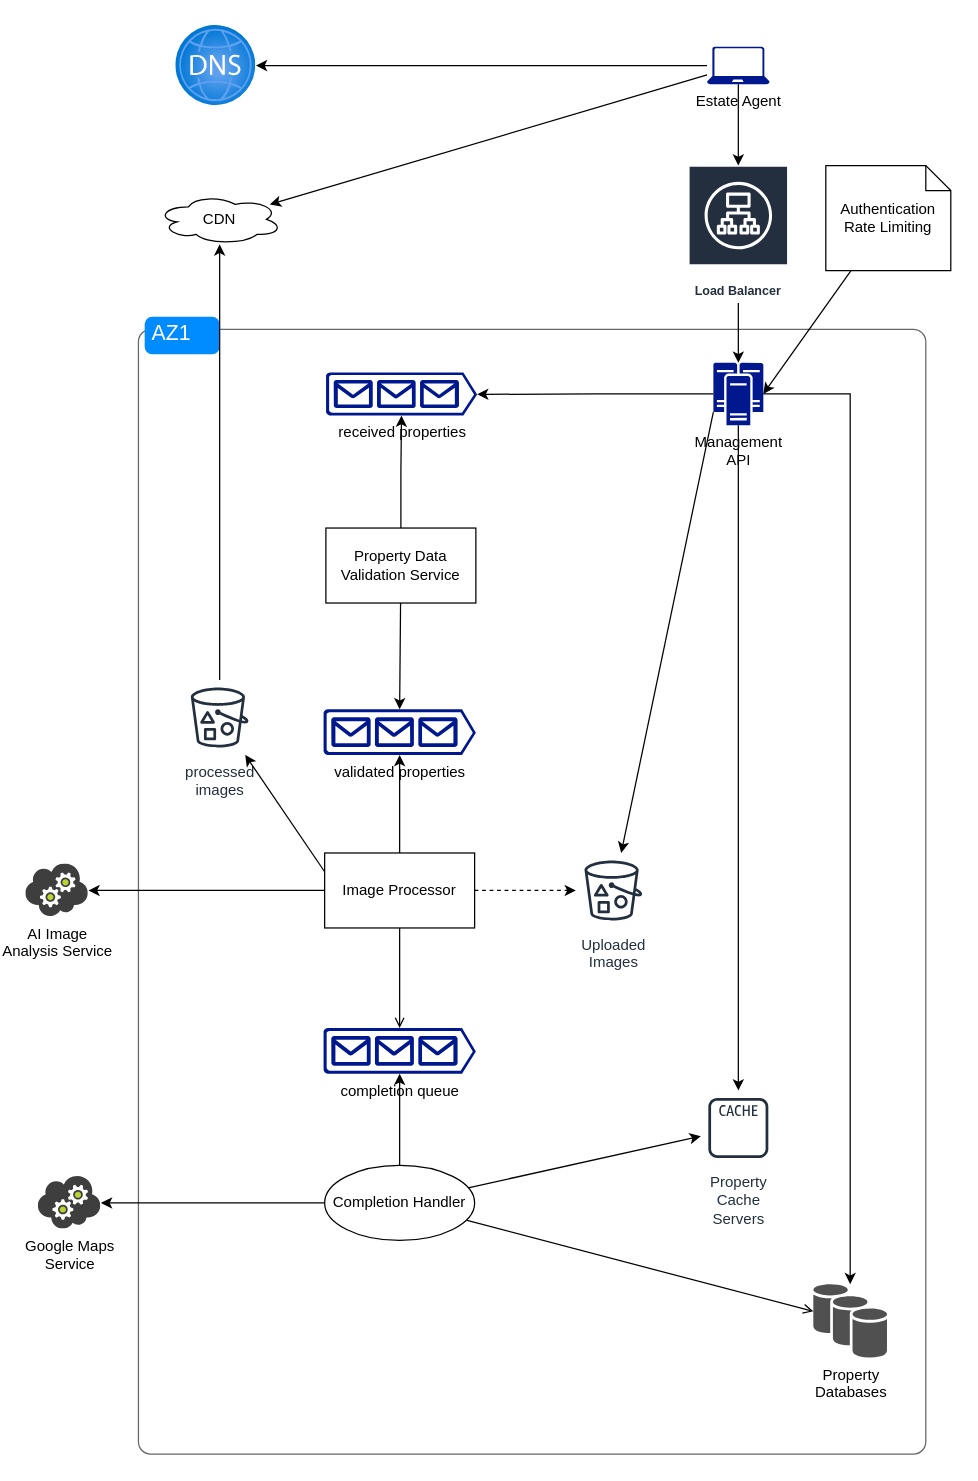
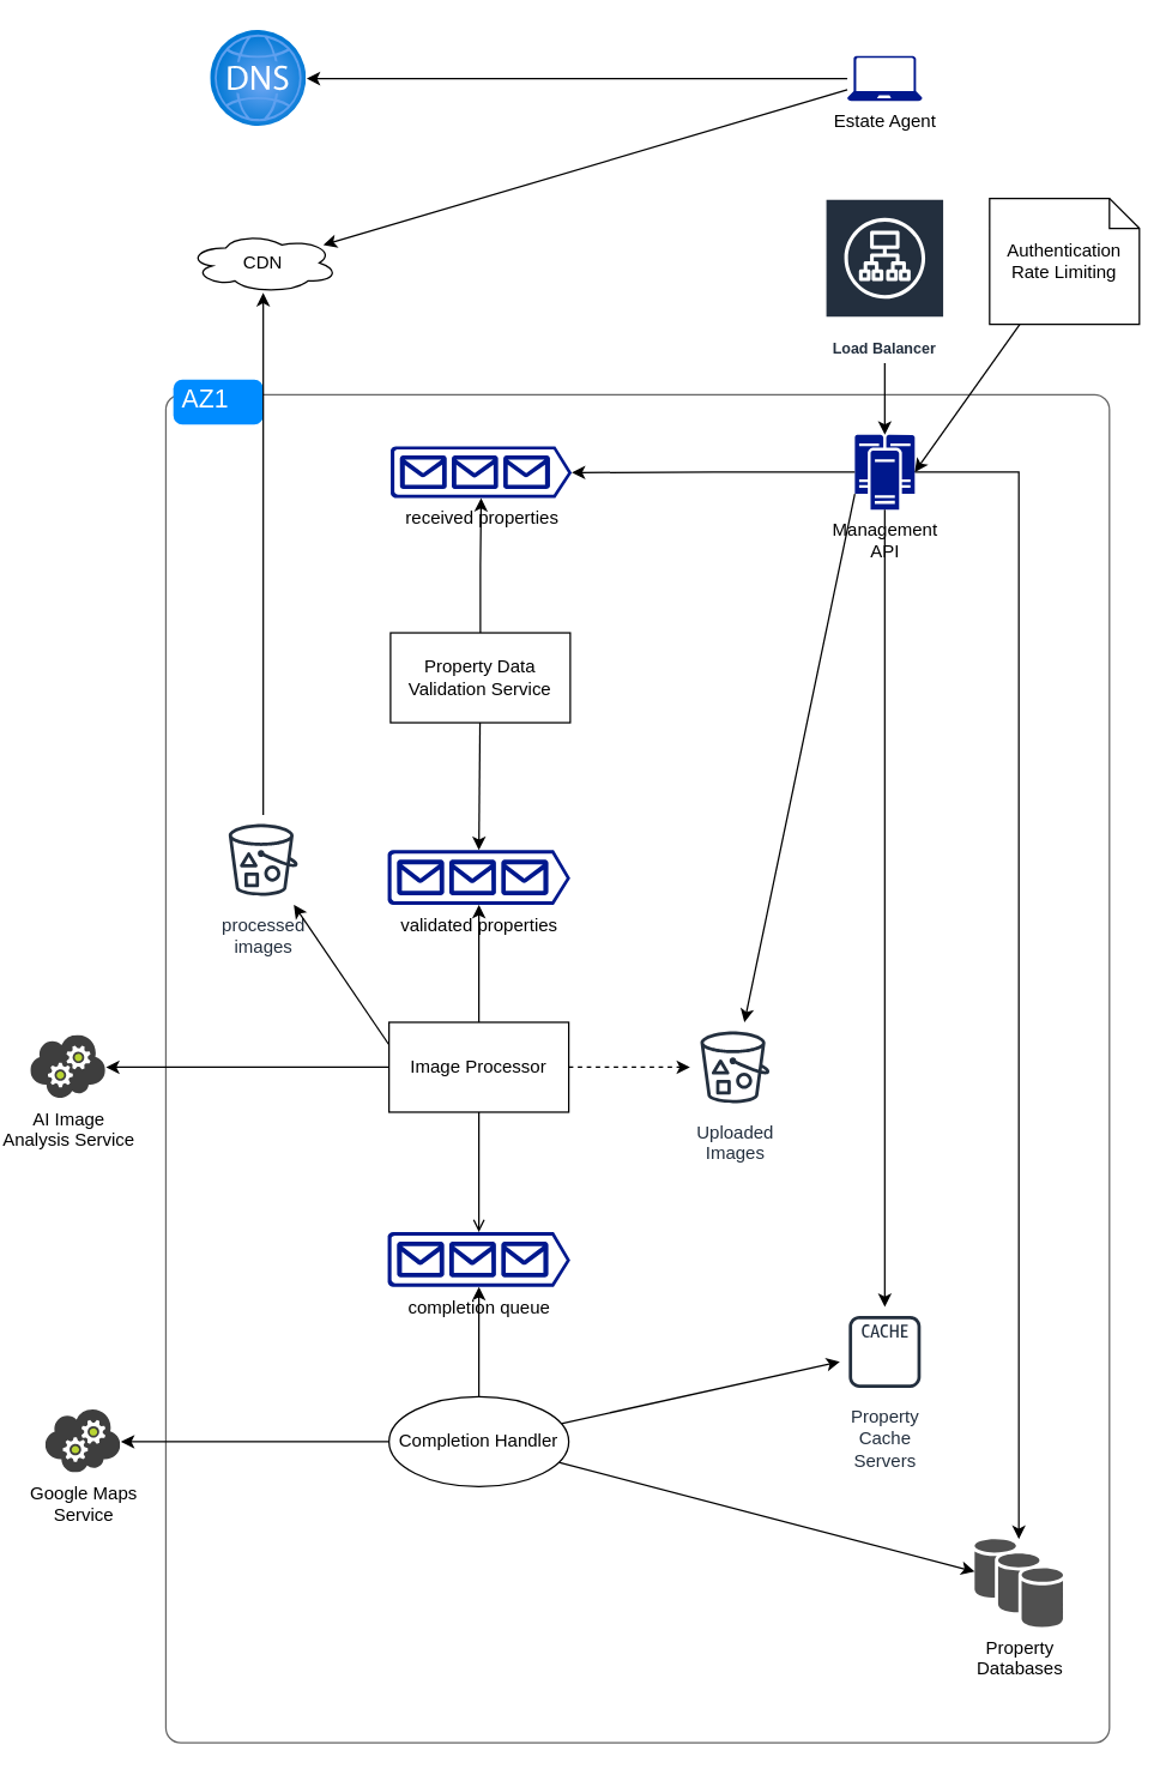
- <mxCell id="20" style="edgeStyle=orthogonalEdgeStyle;rounded=0;orthogonalLoop=1;jettySize=auto;html=1;" parent="1" source="16" target="21" edge="1"><mxGeometry relative="1" as="geometry"><mxPoint x="511" y="152" as="targetPoint" /></mxGeometry></mxCell>
- <mxCell id="35" style="rounded=0;orthogonalLoop=1;jettySize=auto;html=1;endArrow=open;" parent="1" source="37" target="9" edge="1"><mxGeometry relative="1" as="geometry"><mxPoint x="319" y="1072" as="targetPoint" /></mxGeometry></mxCell>
+ <mxCell id="35" style="rounded=0;orthogonalLoop=1;jettySize=auto;html=1;" parent="1" source="37" target="9" edge="1"><mxGeometry relative="1" as="geometry"><mxPoint x="319" y="1072" as="targetPoint" /></mxGeometry></mxCell>
